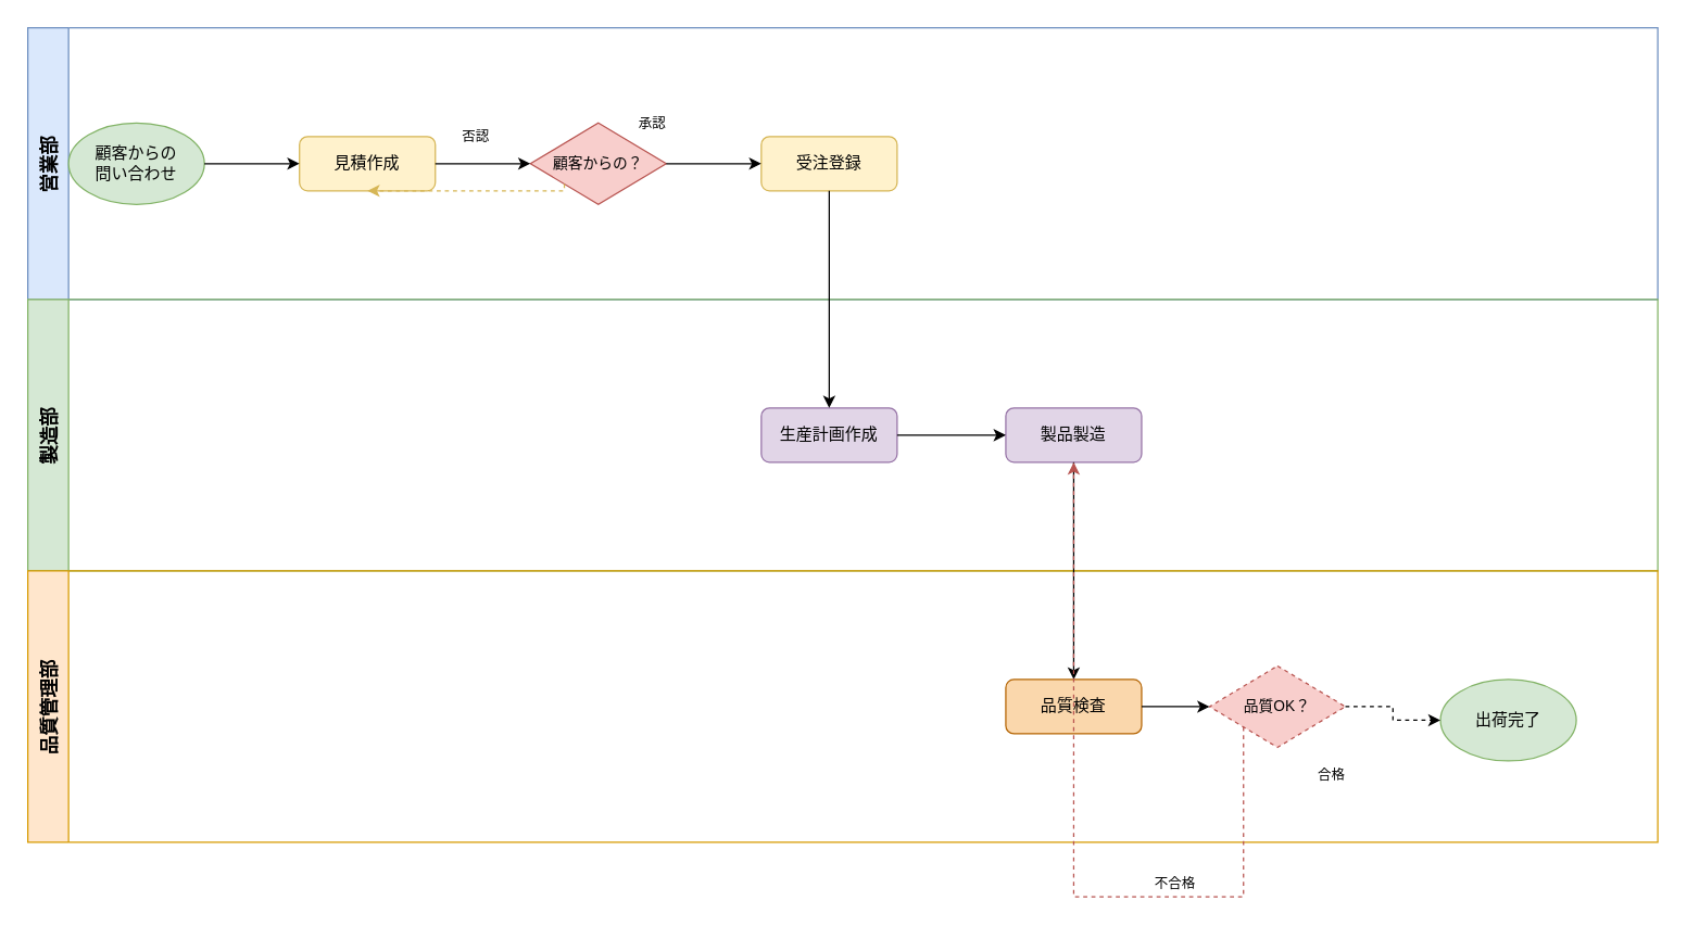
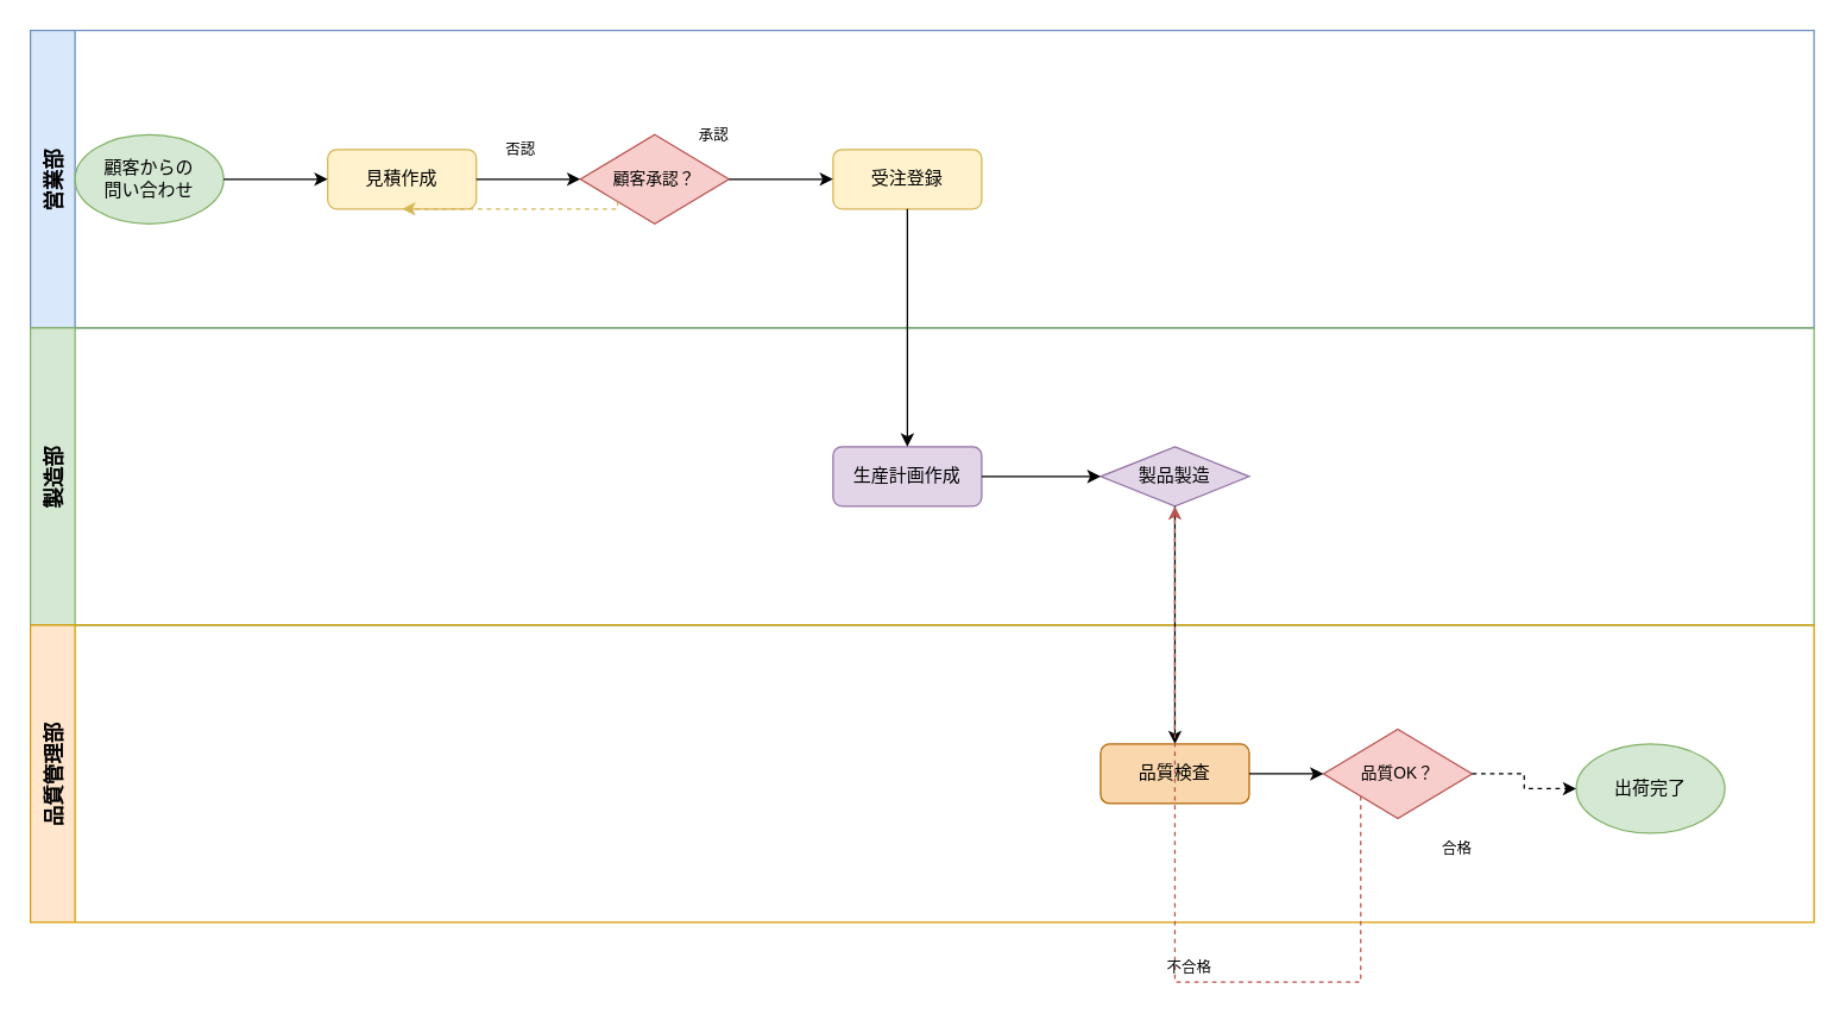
- <mxCell id="5" value="顧客からの？" style="rhombus;whiteSpace=wrap;html=1;fillColor=#f8cecc;strokeColor=#b85450;fontSize=11;" vertex="1" parent="2"><mxGeometry x="370" y="70" width="100" height="60" as="geometry" /></mxCell>
+ <mxCell id="5" value="顧客承認？" style="rhombus;whiteSpace=wrap;html=1;fillColor=#f8cecc;strokeColor=#b85450;fontSize=11;" vertex="1" parent="2"><mxGeometry x="370" y="70" width="100" height="60" as="geometry" /></mxCell>
- <mxCell id="9" value="製品製造" style="rounded=1;whiteSpace=wrap;html=1;fillColor=#e1d5e7;strokeColor=#9673a6;fontSize=12;" vertex="1" parent="7"><mxGeometry x="720" y="80" width="100" height="40" as="geometry" /></mxCell>
+ <mxCell id="9" value="製品製造" style="rhombus;whiteSpace=wrap;html=1;fillColor=#e1d5e7;strokeColor=#9673a6;fontSize=12;" vertex="1" parent="7"><mxGeometry x="720" y="80" width="100" height="40" as="geometry" /></mxCell>
- <mxCell id="12" value="品質OK？" style="rhombus;whiteSpace=wrap;html=1;fillColor=#f8cecc;strokeColor=#b85450;fontSize=11;dashed=1;" vertex="1" parent="10"><mxGeometry x="870" y="70" width="100" height="60" as="geometry" /></mxCell>
+ <mxCell id="12" value="品質OK？" style="rhombus;whiteSpace=wrap;html=1;fillColor=#f8cecc;strokeColor=#b85450;fontSize=11;" vertex="1" parent="10"><mxGeometry x="870" y="70" width="100" height="60" as="geometry" /></mxCell>
- <mxCell id="27" value="不合格" style="text;html=1;strokeColor=none;fillColor=none;align=center;verticalAlign=middle;whiteSpace=wrap;rounded=0;fontSize=10;" vertex="1" parent="1"><mxGeometry x="840" y="640" width="50" height="20" as="geometry" /></mxCell>
+ <mxCell id="27" value="不合格" style="text;html=1;strokeColor=none;fillColor=none;align=center;verticalAlign=middle;whiteSpace=wrap;rounded=0;fontSize=10;" vertex="1" parent="1"><mxGeometry x="775" y="640" width="50" height="20" as="geometry" /></mxCell>
